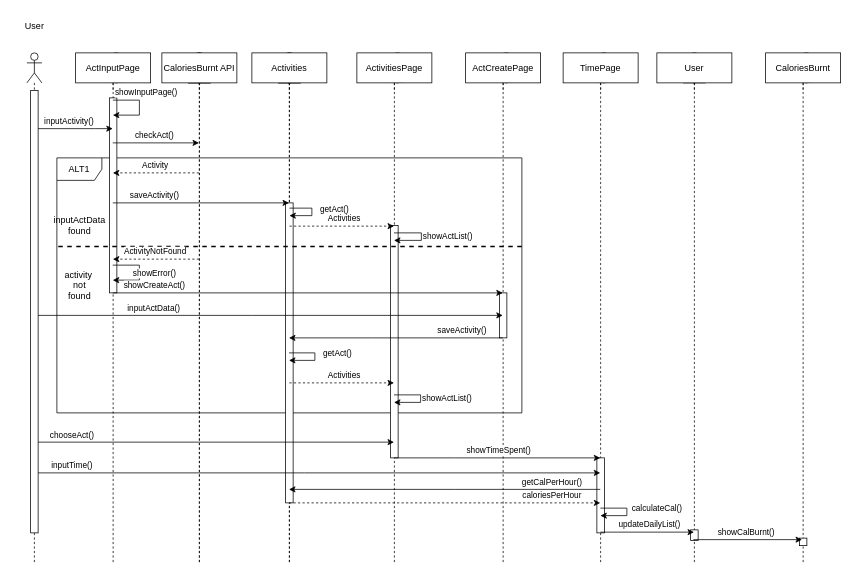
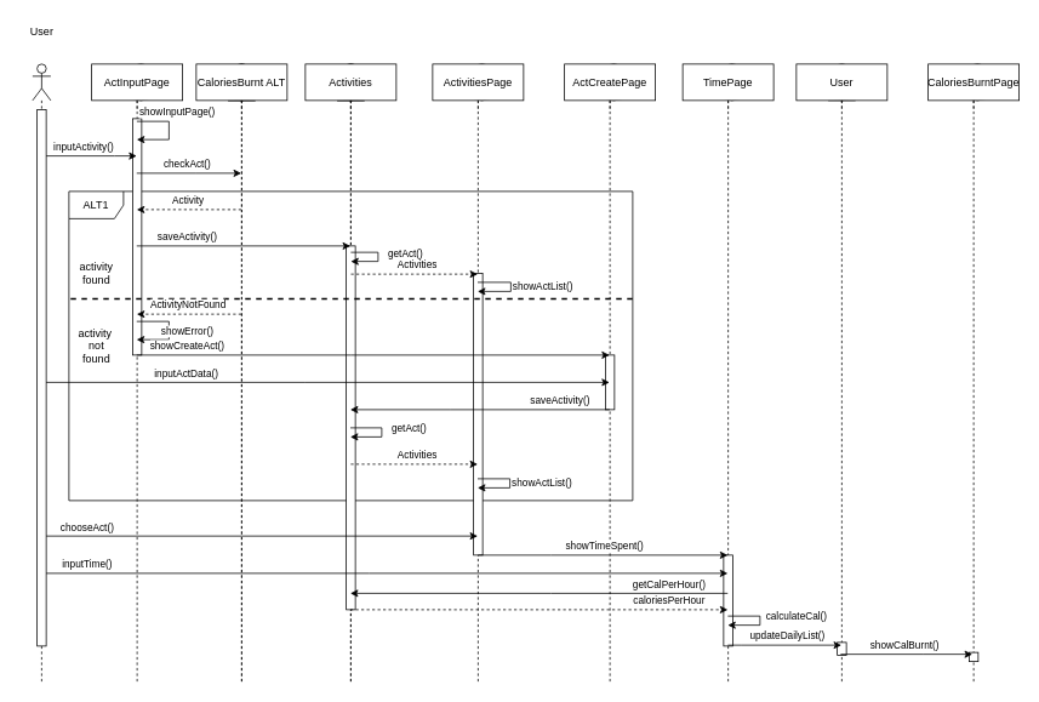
- <mxCell id="44" value="CaloriesBurnt API" style="shape=umlLifeline;perimeter=lifelinePerimeter;whiteSpace=wrap;html=1;container=1;collapsible=0;recursiveResize=0;outlineConnect=0;" parent="1" vertex="1"><mxGeometry x="215" y="70" width="100" height="50" as="geometry" /></mxCell>
+ <mxCell id="44" value="CaloriesBurnt ALT" style="shape=umlLifeline;perimeter=lifelinePerimeter;whiteSpace=wrap;html=1;container=1;collapsible=0;recursiveResize=0;outlineConnect=0;" parent="1" vertex="1"><mxGeometry x="215" y="70" width="100" height="50" as="geometry" /></mxCell>
- <mxCell id="50" value="CaloriesBurnt" style="shape=umlLifeline;perimeter=lifelinePerimeter;whiteSpace=wrap;html=1;container=1;collapsible=0;recursiveResize=0;outlineConnect=0;" parent="1" vertex="1"><mxGeometry x="1020" y="70" width="100" height="50" as="geometry" /></mxCell>
+ <mxCell id="50" value="CaloriesBurntPage" style="shape=umlLifeline;perimeter=lifelinePerimeter;whiteSpace=wrap;html=1;container=1;collapsible=0;recursiveResize=0;outlineConnect=0;" parent="1" vertex="1"><mxGeometry x="1020" y="70" width="100" height="50" as="geometry" /></mxCell>
- <mxCell id="30" value="inputActData&lt;br&gt;found" style="text;html=1;align=center;verticalAlign=middle;resizable=0;points=[];autosize=1;strokeColor=none;fillColor=none;" parent="1" vertex="1"><mxGeometry x="75" y="280" width="60" height="40" as="geometry" /></mxCell>
+ <mxCell id="30" value="activity&lt;br&gt;found" style="text;html=1;align=center;verticalAlign=middle;resizable=0;points=[];autosize=1;strokeColor=none;fillColor=none;" parent="1" vertex="1"><mxGeometry x="75" y="280" width="60" height="40" as="geometry" /></mxCell>
